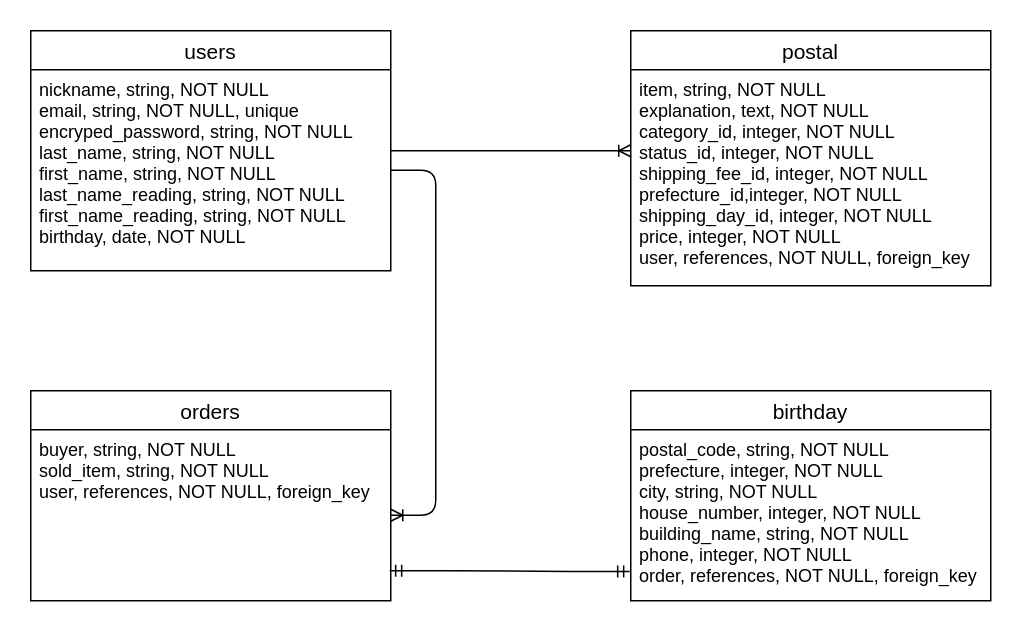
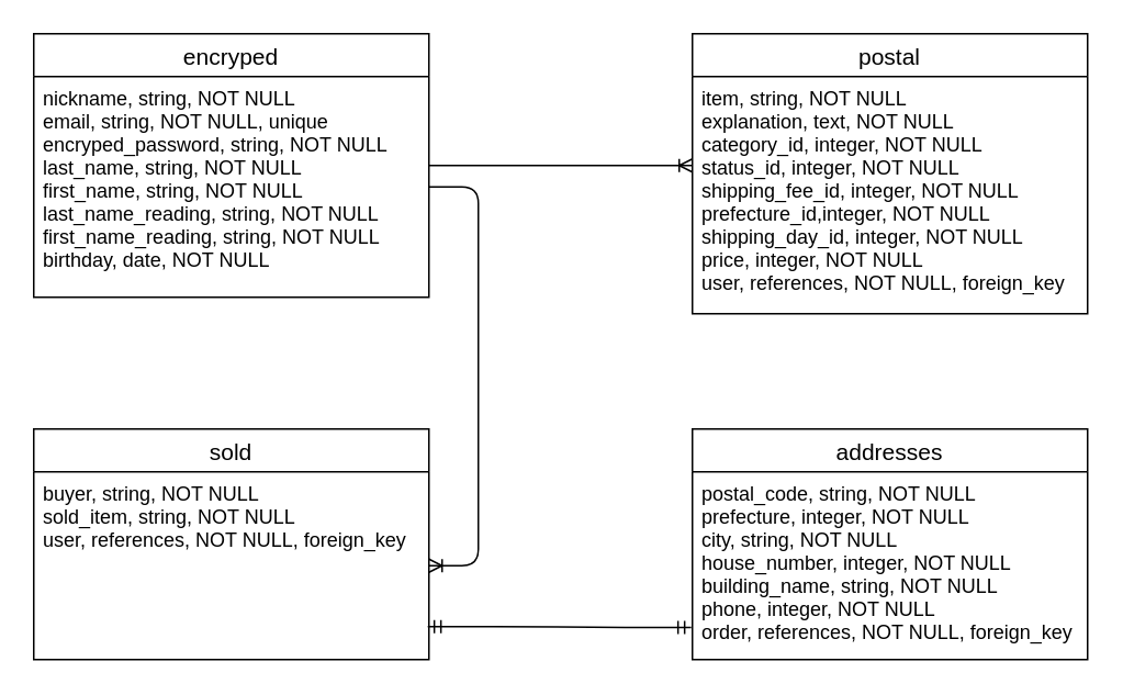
- <mxCell id="2" value="users" style="swimlane;fontStyle=0;childLayout=stackLayout;horizontal=1;startSize=26;horizontalStack=0;resizeParent=1;resizeParentMax=0;resizeLast=0;collapsible=1;marginBottom=0;align=center;fontSize=14;" parent="1" vertex="1"><mxGeometry x="20" y="20" width="240" height="160" as="geometry" /></mxCell>
+ <mxCell id="2" value="encryped" style="swimlane;fontStyle=0;childLayout=stackLayout;horizontal=1;startSize=26;horizontalStack=0;resizeParent=1;resizeParentMax=0;resizeLast=0;collapsible=1;marginBottom=0;align=center;fontSize=14;" parent="1" vertex="1"><mxGeometry x="20" y="20" width="240" height="160" as="geometry" /></mxCell>
- <mxCell id="7" value="orders" style="swimlane;fontStyle=0;childLayout=stackLayout;horizontal=1;startSize=26;horizontalStack=0;resizeParent=1;resizeParentMax=0;resizeLast=0;collapsible=1;marginBottom=0;align=center;fontSize=14;" parent="1" vertex="1"><mxGeometry x="20" y="260" width="240" height="140" as="geometry" /></mxCell>
+ <mxCell id="7" value="sold" style="swimlane;fontStyle=0;childLayout=stackLayout;horizontal=1;startSize=26;horizontalStack=0;resizeParent=1;resizeParentMax=0;resizeLast=0;collapsible=1;marginBottom=0;align=center;fontSize=14;" parent="1" vertex="1"><mxGeometry x="20" y="260" width="240" height="140" as="geometry" /></mxCell>
- <mxCell id="11" value="birthday" style="swimlane;fontStyle=0;childLayout=stackLayout;horizontal=1;startSize=26;horizontalStack=0;resizeParent=1;resizeParentMax=0;resizeLast=0;collapsible=1;marginBottom=0;align=center;fontSize=14;" vertex="1" parent="1"><mxGeometry x="420" y="260" width="240" height="140" as="geometry" /></mxCell>
+ <mxCell id="11" value="addresses" style="swimlane;fontStyle=0;childLayout=stackLayout;horizontal=1;startSize=26;horizontalStack=0;resizeParent=1;resizeParentMax=0;resizeLast=0;collapsible=1;marginBottom=0;align=center;fontSize=14;" vertex="1" parent="1"><mxGeometry x="420" y="260" width="240" height="140" as="geometry" /></mxCell>
